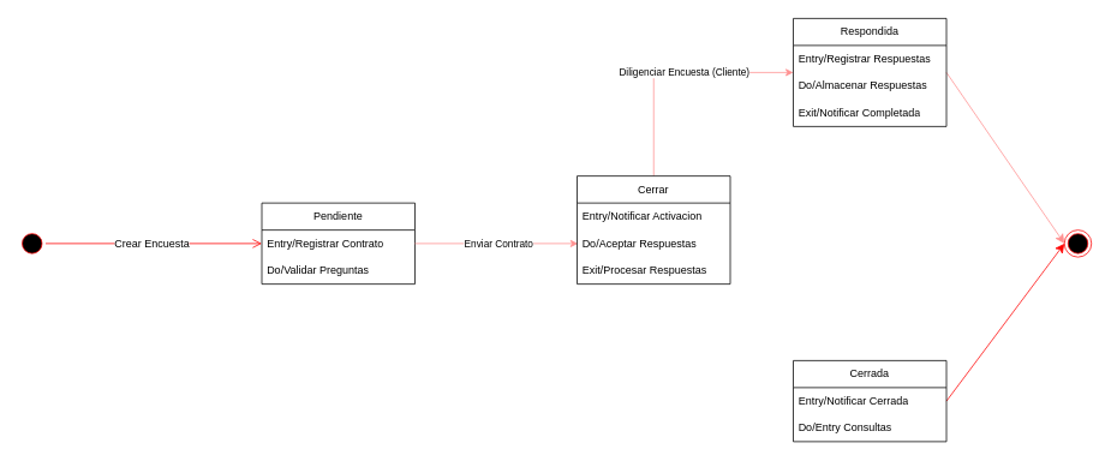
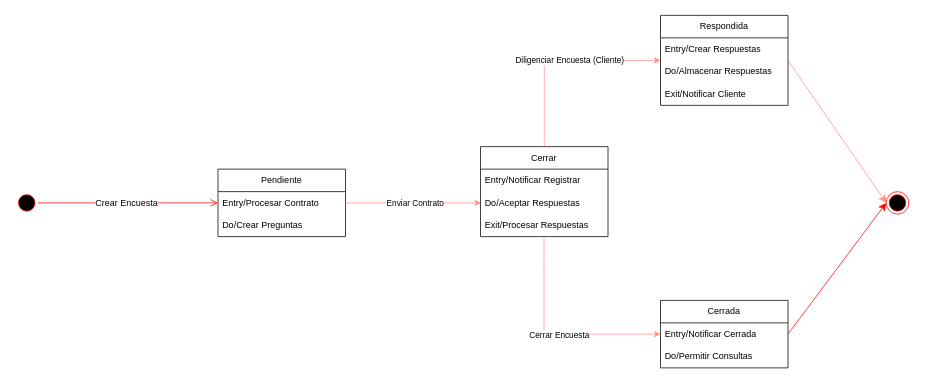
- <mxCell id="27" value="Entry/Registrar Respuestas" style="text;strokeColor=none;fillColor=none;align=left;verticalAlign=middle;spacingLeft=4;spacingRight=4;overflow=hidden;points=[[0,0.5],[1,0.5]];portConstraint=eastwest;rotatable=0;whiteSpace=wrap;html=1;" vertex="1" parent="26"><mxGeometry y="30" width="170" height="30" as="geometry" /></mxCell>
+ <mxCell id="27" value="Entry/Crear Respuestas" style="text;strokeColor=none;fillColor=none;align=left;verticalAlign=middle;spacingLeft=4;spacingRight=4;overflow=hidden;points=[[0,0.5],[1,0.5]];portConstraint=eastwest;rotatable=0;whiteSpace=wrap;html=1;" vertex="1" parent="26"><mxGeometry y="30" width="170" height="30" as="geometry" /></mxCell>
- <mxCell id="29" value="Exit/Notificar Completada" style="text;strokeColor=none;fillColor=none;align=left;verticalAlign=middle;spacingLeft=4;spacingRight=4;overflow=hidden;points=[[0,0.5],[1,0.5]];portConstraint=eastwest;rotatable=0;whiteSpace=wrap;html=1;" vertex="1" parent="26"><mxGeometry y="90" width="170" height="30" as="geometry" /></mxCell>
+ <mxCell id="29" value="Exit/Notificar Cliente" style="text;strokeColor=none;fillColor=none;align=left;verticalAlign=middle;spacingLeft=4;spacingRight=4;overflow=hidden;points=[[0,0.5],[1,0.5]];portConstraint=eastwest;rotatable=0;whiteSpace=wrap;html=1;" vertex="1" parent="26"><mxGeometry y="90" width="170" height="30" as="geometry" /></mxCell>
- <mxCell id="23" value="Entry/Notificar Activacion" style="text;strokeColor=none;fillColor=none;align=left;verticalAlign=middle;spacingLeft=4;spacingRight=4;overflow=hidden;points=[[0,0.5],[1,0.5]];portConstraint=eastwest;rotatable=0;whiteSpace=wrap;html=1;" vertex="1" parent="22"><mxGeometry y="30" width="170" height="30" as="geometry" /></mxCell>
+ <mxCell id="23" value="Entry/Notificar Registrar" style="text;strokeColor=none;fillColor=none;align=left;verticalAlign=middle;spacingLeft=4;spacingRight=4;overflow=hidden;points=[[0,0.5],[1,0.5]];portConstraint=eastwest;rotatable=0;whiteSpace=wrap;html=1;" vertex="1" parent="22"><mxGeometry y="30" width="170" height="30" as="geometry" /></mxCell>
- <mxCell id="11" value="Entry/Registrar Contrato" style="text;strokeColor=none;fillColor=none;align=left;verticalAlign=middle;spacingLeft=4;spacingRight=4;overflow=hidden;points=[[0,0.5],[1,0.5]];portConstraint=eastwest;rotatable=0;whiteSpace=wrap;html=1;" vertex="1" parent="10"><mxGeometry y="30" width="170" height="30" as="geometry" /></mxCell>
+ <mxCell id="11" value="Entry/Procesar Contrato" style="text;strokeColor=none;fillColor=none;align=left;verticalAlign=middle;spacingLeft=4;spacingRight=4;overflow=hidden;points=[[0,0.5],[1,0.5]];portConstraint=eastwest;rotatable=0;whiteSpace=wrap;html=1;" vertex="1" parent="10"><mxGeometry y="30" width="170" height="30" as="geometry" /></mxCell>
- <mxCell id="12" value="Do/Validar Preguntas" style="text;strokeColor=none;fillColor=none;align=left;verticalAlign=middle;spacingLeft=4;spacingRight=4;overflow=hidden;points=[[0,0.5],[1,0.5]];portConstraint=eastwest;rotatable=0;whiteSpace=wrap;html=1;" vertex="1" parent="10"><mxGeometry y="60" width="170" height="30" as="geometry" /></mxCell>
+ <mxCell id="12" value="Do/Crear Preguntas" style="text;strokeColor=none;fillColor=none;align=left;verticalAlign=middle;spacingLeft=4;spacingRight=4;overflow=hidden;points=[[0,0.5],[1,0.5]];portConstraint=eastwest;rotatable=0;whiteSpace=wrap;html=1;" vertex="1" parent="10"><mxGeometry y="60" width="170" height="30" as="geometry" /></mxCell>
+ <mxCell id="20" style="edgeStyle=orthogonalEdgeStyle;rounded=0;orthogonalLoop=1;jettySize=auto;html=1;entryX=0;entryY=0.5;entryDx=0;entryDy=0;strokeColor=light-dark(#FF9090,#FF9090);exitX=0.498;exitY=1.045;exitDx=0;exitDy=0;exitPerimeter=0;" edge="1" parent="1" source="25" target="14"><mxGeometry relative="1" as="geometry"><Array as="points"><mxPoint x="725" y="445" /></Array><mxPoint x="725" y="330" as="sourcePoint" /></mxGeometry></mxCell>
+ <mxCell id="21" value="Cerrar Encuesta" style="edgeLabel;html=1;align=center;verticalAlign=middle;resizable=0;points=[];" vertex="1" connectable="0" parent="20"><mxGeometry x="0.04" relative="1" as="geometry"><mxPoint as="offset" /></mxGeometry></mxCell>
- <mxCell id="15" value="Do/Entry Consultas" style="text;strokeColor=none;fillColor=none;align=left;verticalAlign=middle;spacingLeft=4;spacingRight=4;overflow=hidden;points=[[0,0.5],[1,0.5]];portConstraint=eastwest;rotatable=0;whiteSpace=wrap;html=1;" vertex="1" parent="13"><mxGeometry y="60" width="170" height="30" as="geometry" /></mxCell>
+ <mxCell id="15" value="Do/Permitir Consultas" style="text;strokeColor=none;fillColor=none;align=left;verticalAlign=middle;spacingLeft=4;spacingRight=4;overflow=hidden;points=[[0,0.5],[1,0.5]];portConstraint=eastwest;rotatable=0;whiteSpace=wrap;html=1;" vertex="1" parent="13"><mxGeometry y="60" width="170" height="30" as="geometry" /></mxCell>
